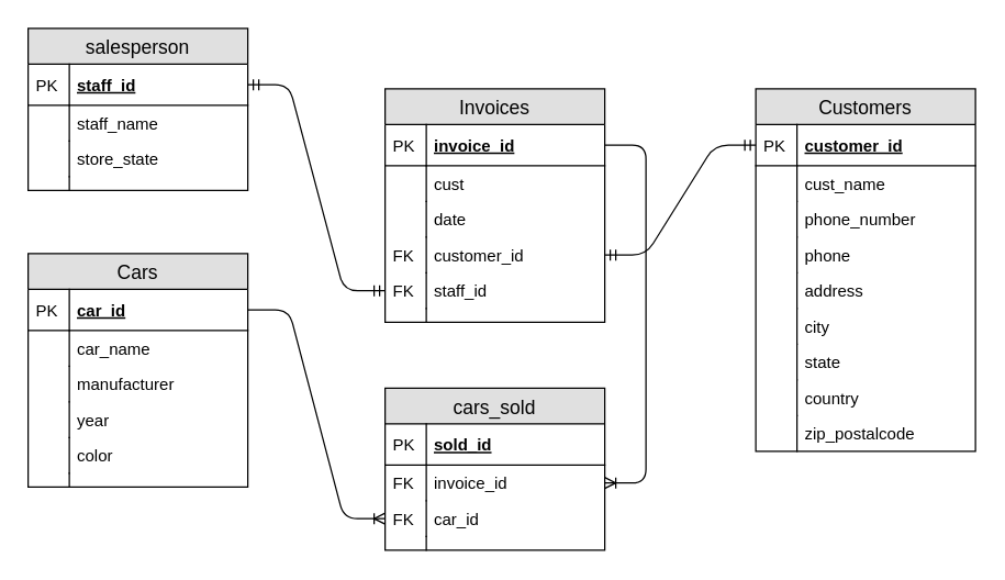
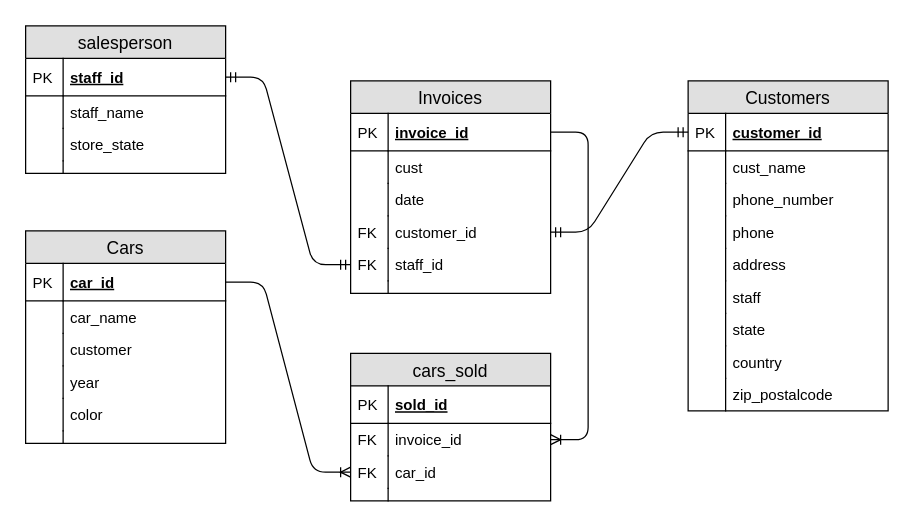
- <mxCell id="26" value="city" style="shape=partialRectangle;top=0;left=0;right=0;bottom=0;align=left;verticalAlign=top;fillColor=none;spacingLeft=34;spacingRight=4;overflow=hidden;rotatable=0;points=[[0,0.5],[1,0.5]];portConstraint=eastwest;dropTarget=0;fontSize=12;" parent="15" vertex="1"><mxGeometry y="160" width="160" height="26" as="geometry" /></mxCell>
+ <mxCell id="26" value="staff" style="shape=partialRectangle;top=0;left=0;right=0;bottom=0;align=left;verticalAlign=top;fillColor=none;spacingLeft=34;spacingRight=4;overflow=hidden;rotatable=0;points=[[0,0.5],[1,0.5]];portConstraint=eastwest;dropTarget=0;fontSize=12;" parent="15" vertex="1"><mxGeometry y="160" width="160" height="26" as="geometry" /></mxCell>
- <mxCell id="7" value="manufacturer" style="shape=partialRectangle;top=0;left=0;right=0;bottom=0;align=left;verticalAlign=top;fillColor=none;spacingLeft=34;spacingRight=4;overflow=hidden;rotatable=0;points=[[0,0.5],[1,0.5]];portConstraint=eastwest;dropTarget=0;fontSize=12;" parent="2" vertex="1"><mxGeometry y="82" width="160" height="26" as="geometry" /></mxCell>
+ <mxCell id="7" value="customer" style="shape=partialRectangle;top=0;left=0;right=0;bottom=0;align=left;verticalAlign=top;fillColor=none;spacingLeft=34;spacingRight=4;overflow=hidden;rotatable=0;points=[[0,0.5],[1,0.5]];portConstraint=eastwest;dropTarget=0;fontSize=12;" parent="2" vertex="1"><mxGeometry y="82" width="160" height="26" as="geometry" /></mxCell>
